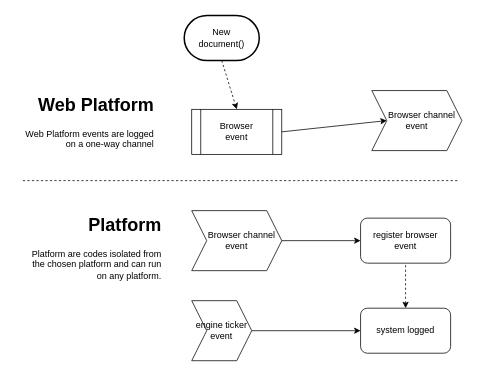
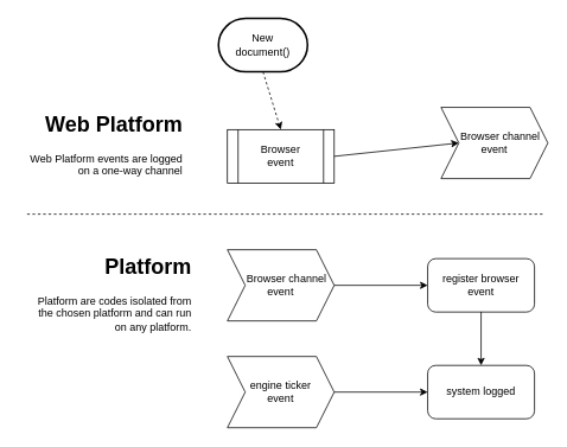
- <mxCell id="9" value="" style="endArrow=none;dashed=1;html=1;entryX=0.5;entryY=1;entryDx=0;entryDy=0;exitX=0.5;exitY=0;exitDx=0;exitDy=0;startArrow=classic;startFill=1;" parent="1" source="8" target="6" edge="1"><mxGeometry width="50" height="50" relative="1" as="geometry"><mxPoint x="210" y="600" as="sourcePoint" /><mxPoint x="260" y="550" as="targetPoint" /></mxGeometry></mxCell>
+ <mxCell id="9" value="" style="endArrow=none;dashed=0;html=1;entryX=0.5;entryY=1;entryDx=0;entryDy=0;exitX=0.5;exitY=0;exitDx=0;exitDy=0;startArrow=classic;startFill=1;" parent="1" source="8" target="6" edge="1"><mxGeometry width="50" height="50" relative="1" as="geometry"><mxPoint x="210" y="600" as="sourcePoint" /><mxPoint x="260" y="550" as="targetPoint" /></mxGeometry></mxCell>
- <mxCell id="7" value="engine ticker&lt;br&gt;event" style="shape=step;perimeter=stepPerimeter;whiteSpace=wrap;html=1;fixedSize=1;" parent="1" vertex="1"><mxGeometry x="255" y="400" width="80" height="80" as="geometry" /></mxCell>
+ <mxCell id="7" value="engine ticker&lt;br&gt;event" style="shape=step;perimeter=stepPerimeter;whiteSpace=wrap;html=1;fixedSize=1;" parent="1" vertex="1"><mxGeometry x="255" y="400" width="120" height="80" as="geometry" /></mxCell>
